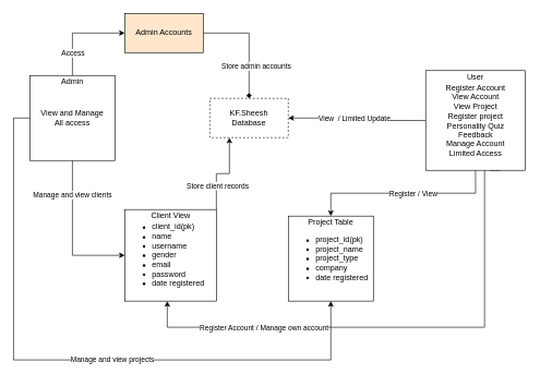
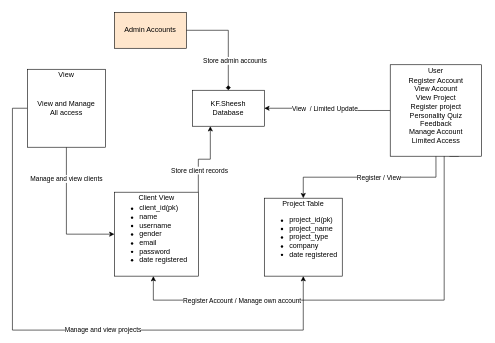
- <mxCell id="11" style="edgeStyle=orthogonalEdgeStyle;rounded=0;orthogonalLoop=1;jettySize=auto;html=1;exitX=0.5;exitY=0;exitDx=0;exitDy=0;entryX=0;entryY=0.5;entryDx=0;entryDy=0;" edge="1" parent="1" source="13" target="27"><mxGeometry relative="1" as="geometry" /></mxCell>
- <mxCell id="12" value="Access" style="edgeLabel;html=1;align=center;verticalAlign=middle;resizable=0;points=[];" vertex="1" connectable="0" parent="11"><mxGeometry x="-0.264" relative="1" as="geometry"><mxPoint y="18" as="offset" /></mxGeometry></mxCell>
- <mxCell id="14" value="Admin" style="text;html=1;strokeColor=none;fillColor=none;align=center;verticalAlign=middle;whiteSpace=wrap;rounded=0;" vertex="1" parent="1"><mxGeometry x="90" y="115" width="40" height="20" as="geometry" /></mxCell>
+ <mxCell id="14" value="View" style="text;html=1;strokeColor=none;fillColor=none;align=center;verticalAlign=middle;whiteSpace=wrap;rounded=0;" vertex="1" parent="1"><mxGeometry x="90" y="115" width="40" height="20" as="geometry" /></mxCell>
- <mxCell id="5" value="KF.Sheesh&lt;br&gt;Database" style="rounded=0;whiteSpace=wrap;html=1;dashed=1;" vertex="1" parent="1"><mxGeometry x="320" y="150" width="120" height="60" as="geometry" /></mxCell>
+ <mxCell id="5" value="KF.Sheesh&lt;br&gt;Database" style="rounded=0;whiteSpace=wrap;html=1;" vertex="1" parent="1"><mxGeometry x="320" y="150" width="120" height="60" as="geometry" /></mxCell>
